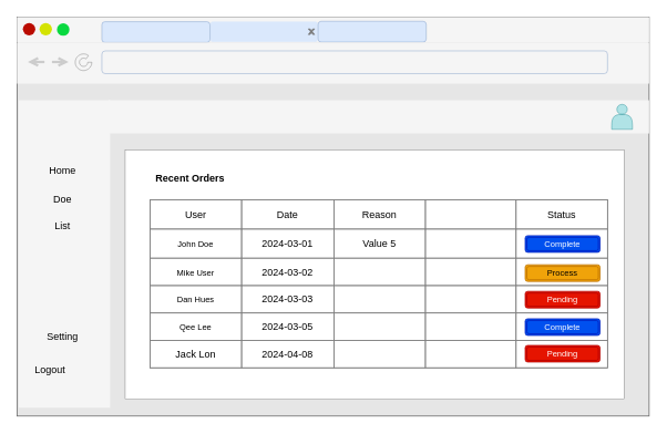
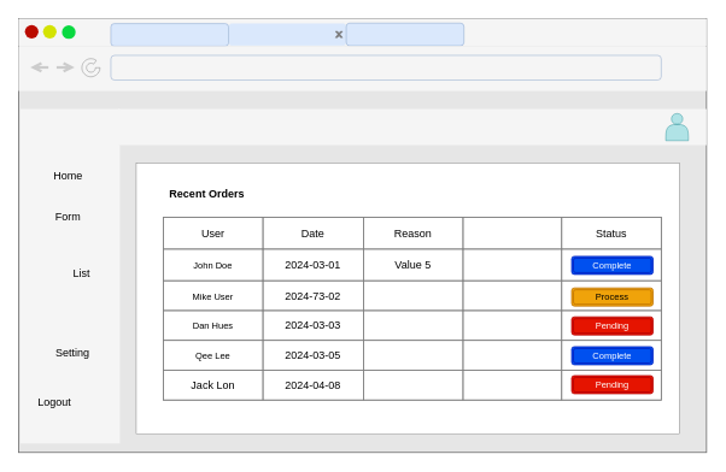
- <mxCell id="4" value="Home" style="text;html=1;align=center;verticalAlign=middle;whiteSpace=wrap;rounded=0;strokeWidth=2;fontColor=#000000;" vertex="1" parent="1"><mxGeometry x="45" y="190" width="60" height="30" as="geometry" /></mxCell>
+ <mxCell id="4" value="Home" style="text;html=1;align=center;verticalAlign=middle;whiteSpace=wrap;rounded=0;strokeWidth=2;fontColor=#000000;" vertex="1" parent="1"><mxGeometry x="45" y="180" width="60" height="30" as="geometry" /></mxCell>
- <mxCell id="19" value="Doe" style="text;html=1;align=center;verticalAlign=middle;whiteSpace=wrap;rounded=0;strokeWidth=2;fontColor=#000000;" vertex="1" parent="1"><mxGeometry x="45" y="225" width="60" height="30" as="geometry" /></mxCell>
+ <mxCell id="19" value="Form" style="text;html=1;align=center;verticalAlign=middle;whiteSpace=wrap;rounded=0;strokeWidth=2;fontColor=#000000;" vertex="1" parent="1"><mxGeometry x="45" y="225" width="60" height="30" as="geometry" /></mxCell>
- <mxCell id="25" value="List" style="text;html=1;align=center;verticalAlign=middle;whiteSpace=wrap;rounded=0;strokeWidth=2;fontColor=#000000;" vertex="1" parent="1"><mxGeometry x="45" y="257" width="60" height="30" as="geometry" /></mxCell>
+ <mxCell id="25" value="List" style="text;html=1;align=center;verticalAlign=middle;whiteSpace=wrap;rounded=0;strokeWidth=2;fontColor=#000000;" vertex="1" parent="1"><mxGeometry x="60" y="287" width="60" height="30" as="geometry" /></mxCell>
- <mxCell id="42" value="2024-03-02" style="connectable=0;recursiveResize=0;strokeColor=inherit;fillColor=none;align=center;whiteSpace=wrap;html=1;fontColor=#000000;" vertex="1" parent="40"><mxGeometry x="110" width="111" height="33" as="geometry"><mxRectangle width="111" height="33" as="alternateBounds" /></mxGeometry></mxCell>
+ <mxCell id="42" value="2024-73-02" style="connectable=0;recursiveResize=0;strokeColor=inherit;fillColor=none;align=center;whiteSpace=wrap;html=1;fontColor=#000000;" vertex="1" parent="40"><mxGeometry x="110" width="111" height="33" as="geometry"><mxRectangle width="111" height="33" as="alternateBounds" /></mxGeometry></mxCell>
- <mxCell id="20" value="Setting" style="text;html=1;align=center;verticalAlign=middle;whiteSpace=wrap;rounded=0;strokeWidth=2;fontColor=#000000;" vertex="1" parent="1"><mxGeometry x="45" y="390" width="60" height="30" as="geometry" /></mxCell>
+ <mxCell id="20" value="Setting" style="text;html=1;align=center;verticalAlign=middle;whiteSpace=wrap;rounded=0;strokeWidth=2;fontColor=#000000;" vertex="1" parent="1"><mxGeometry x="50" y="375" width="60" height="30" as="geometry" /></mxCell>
